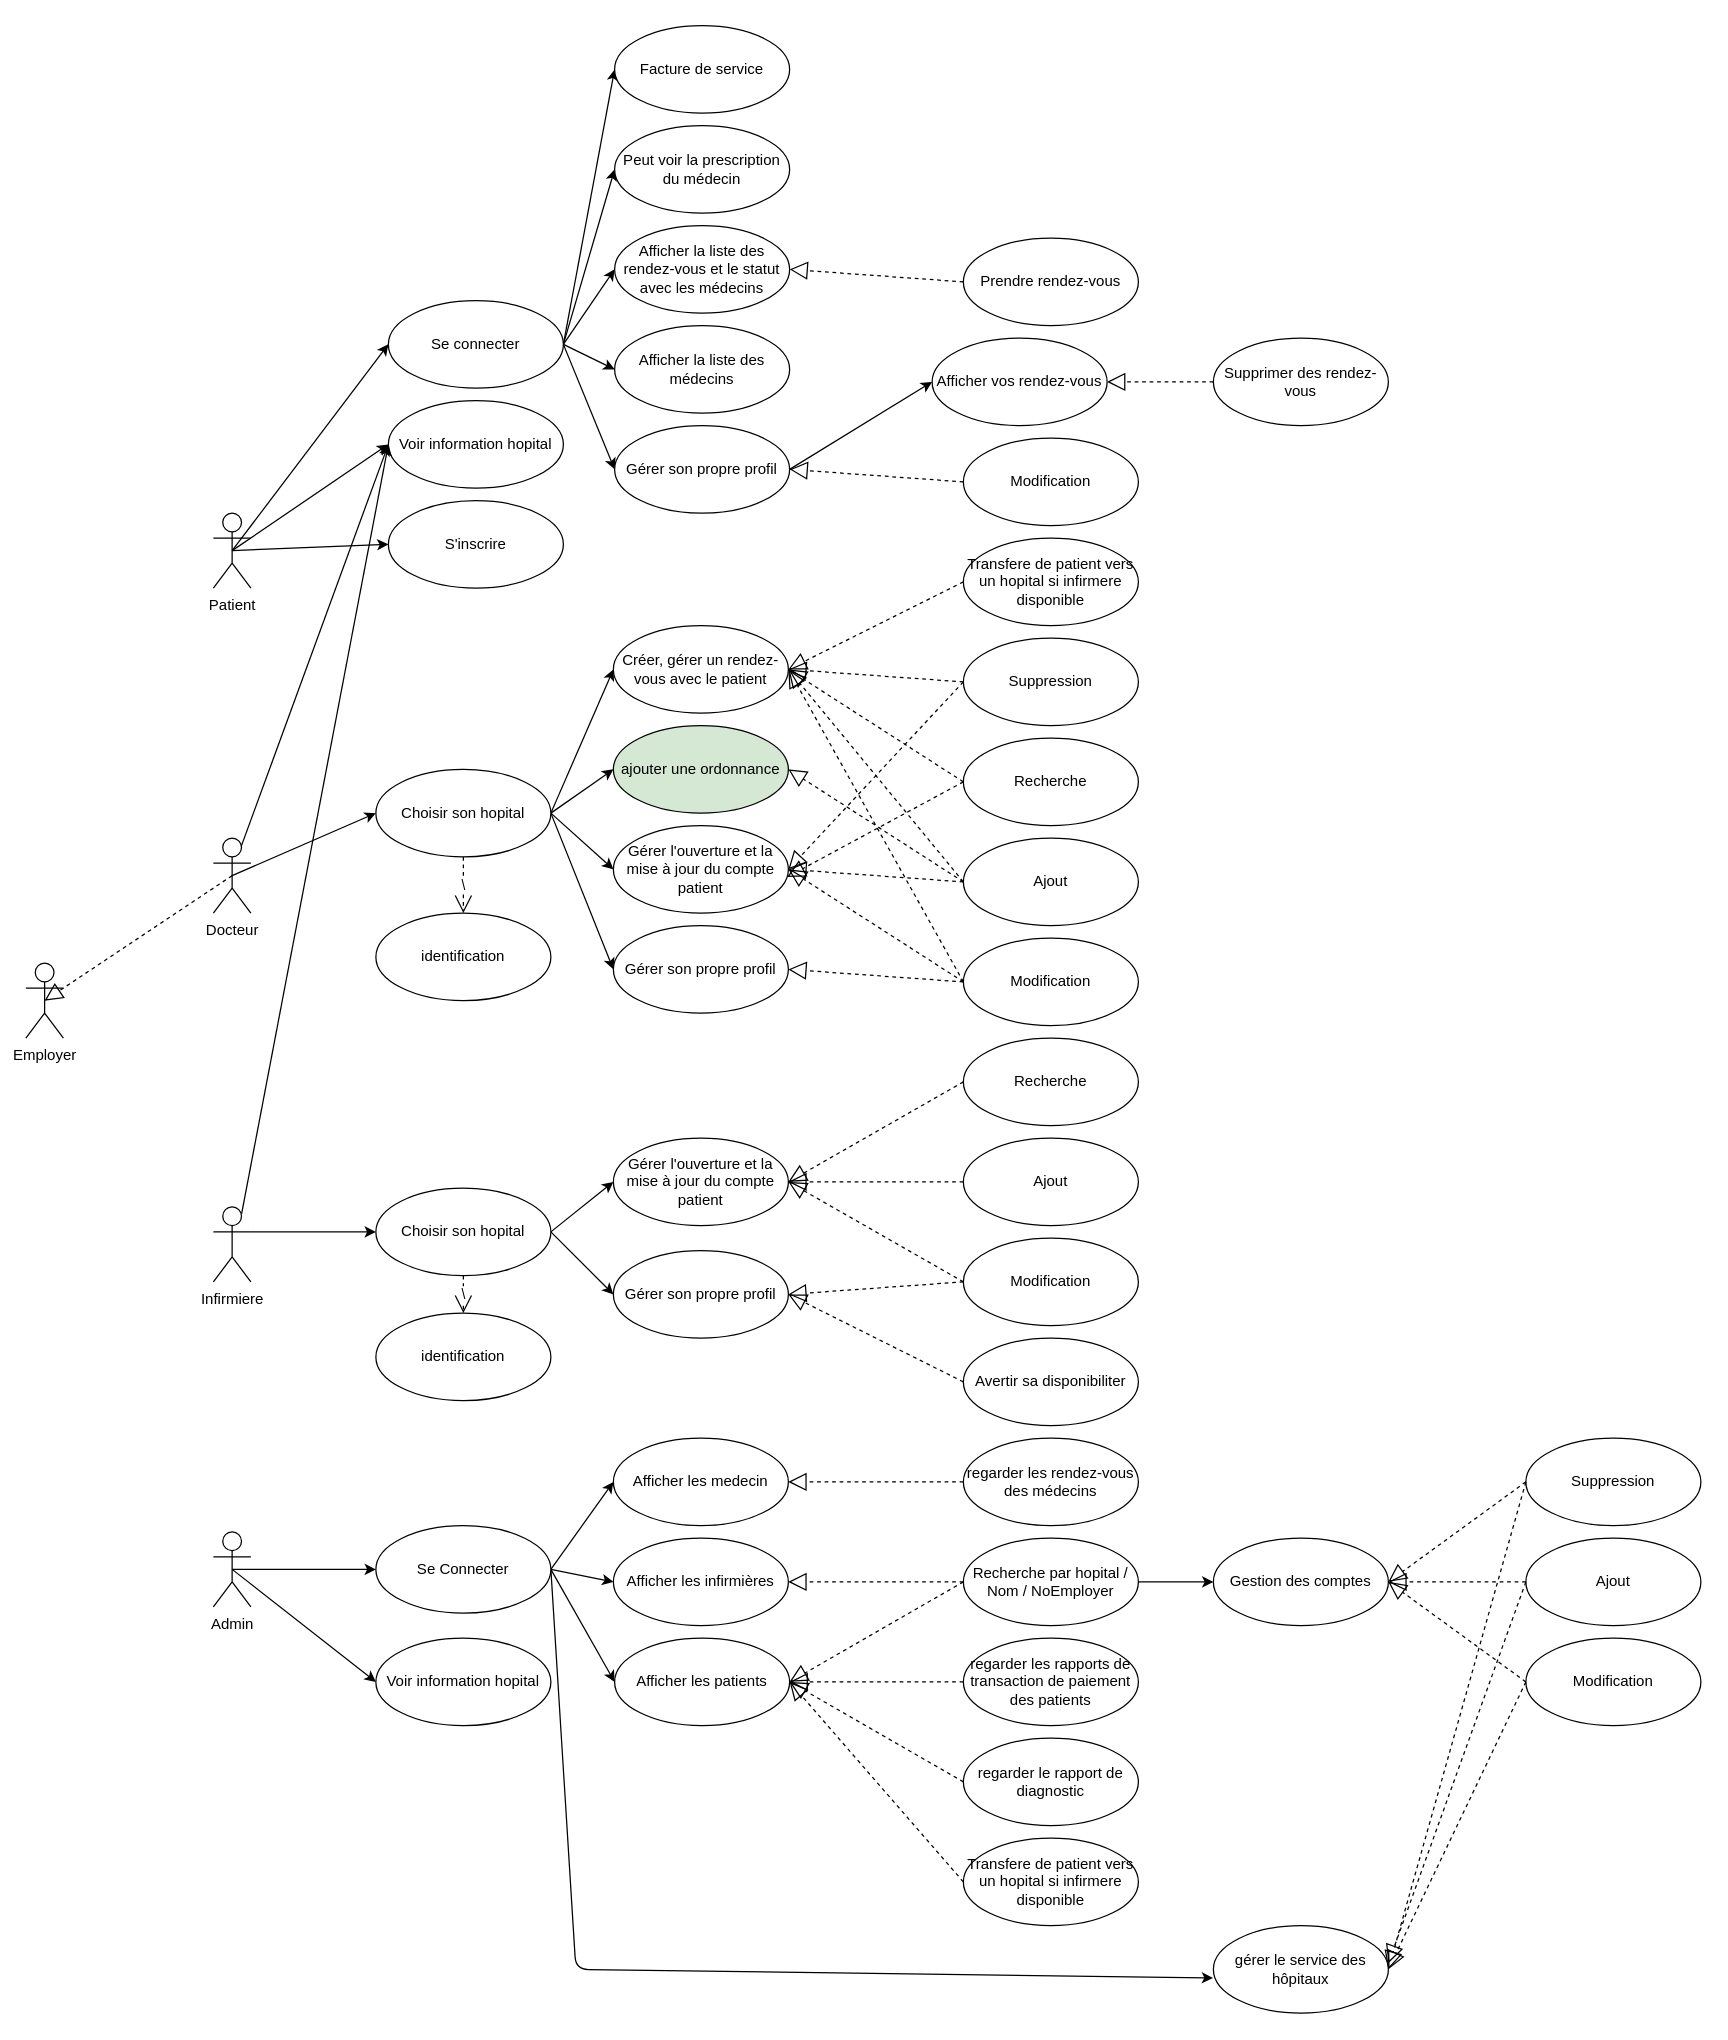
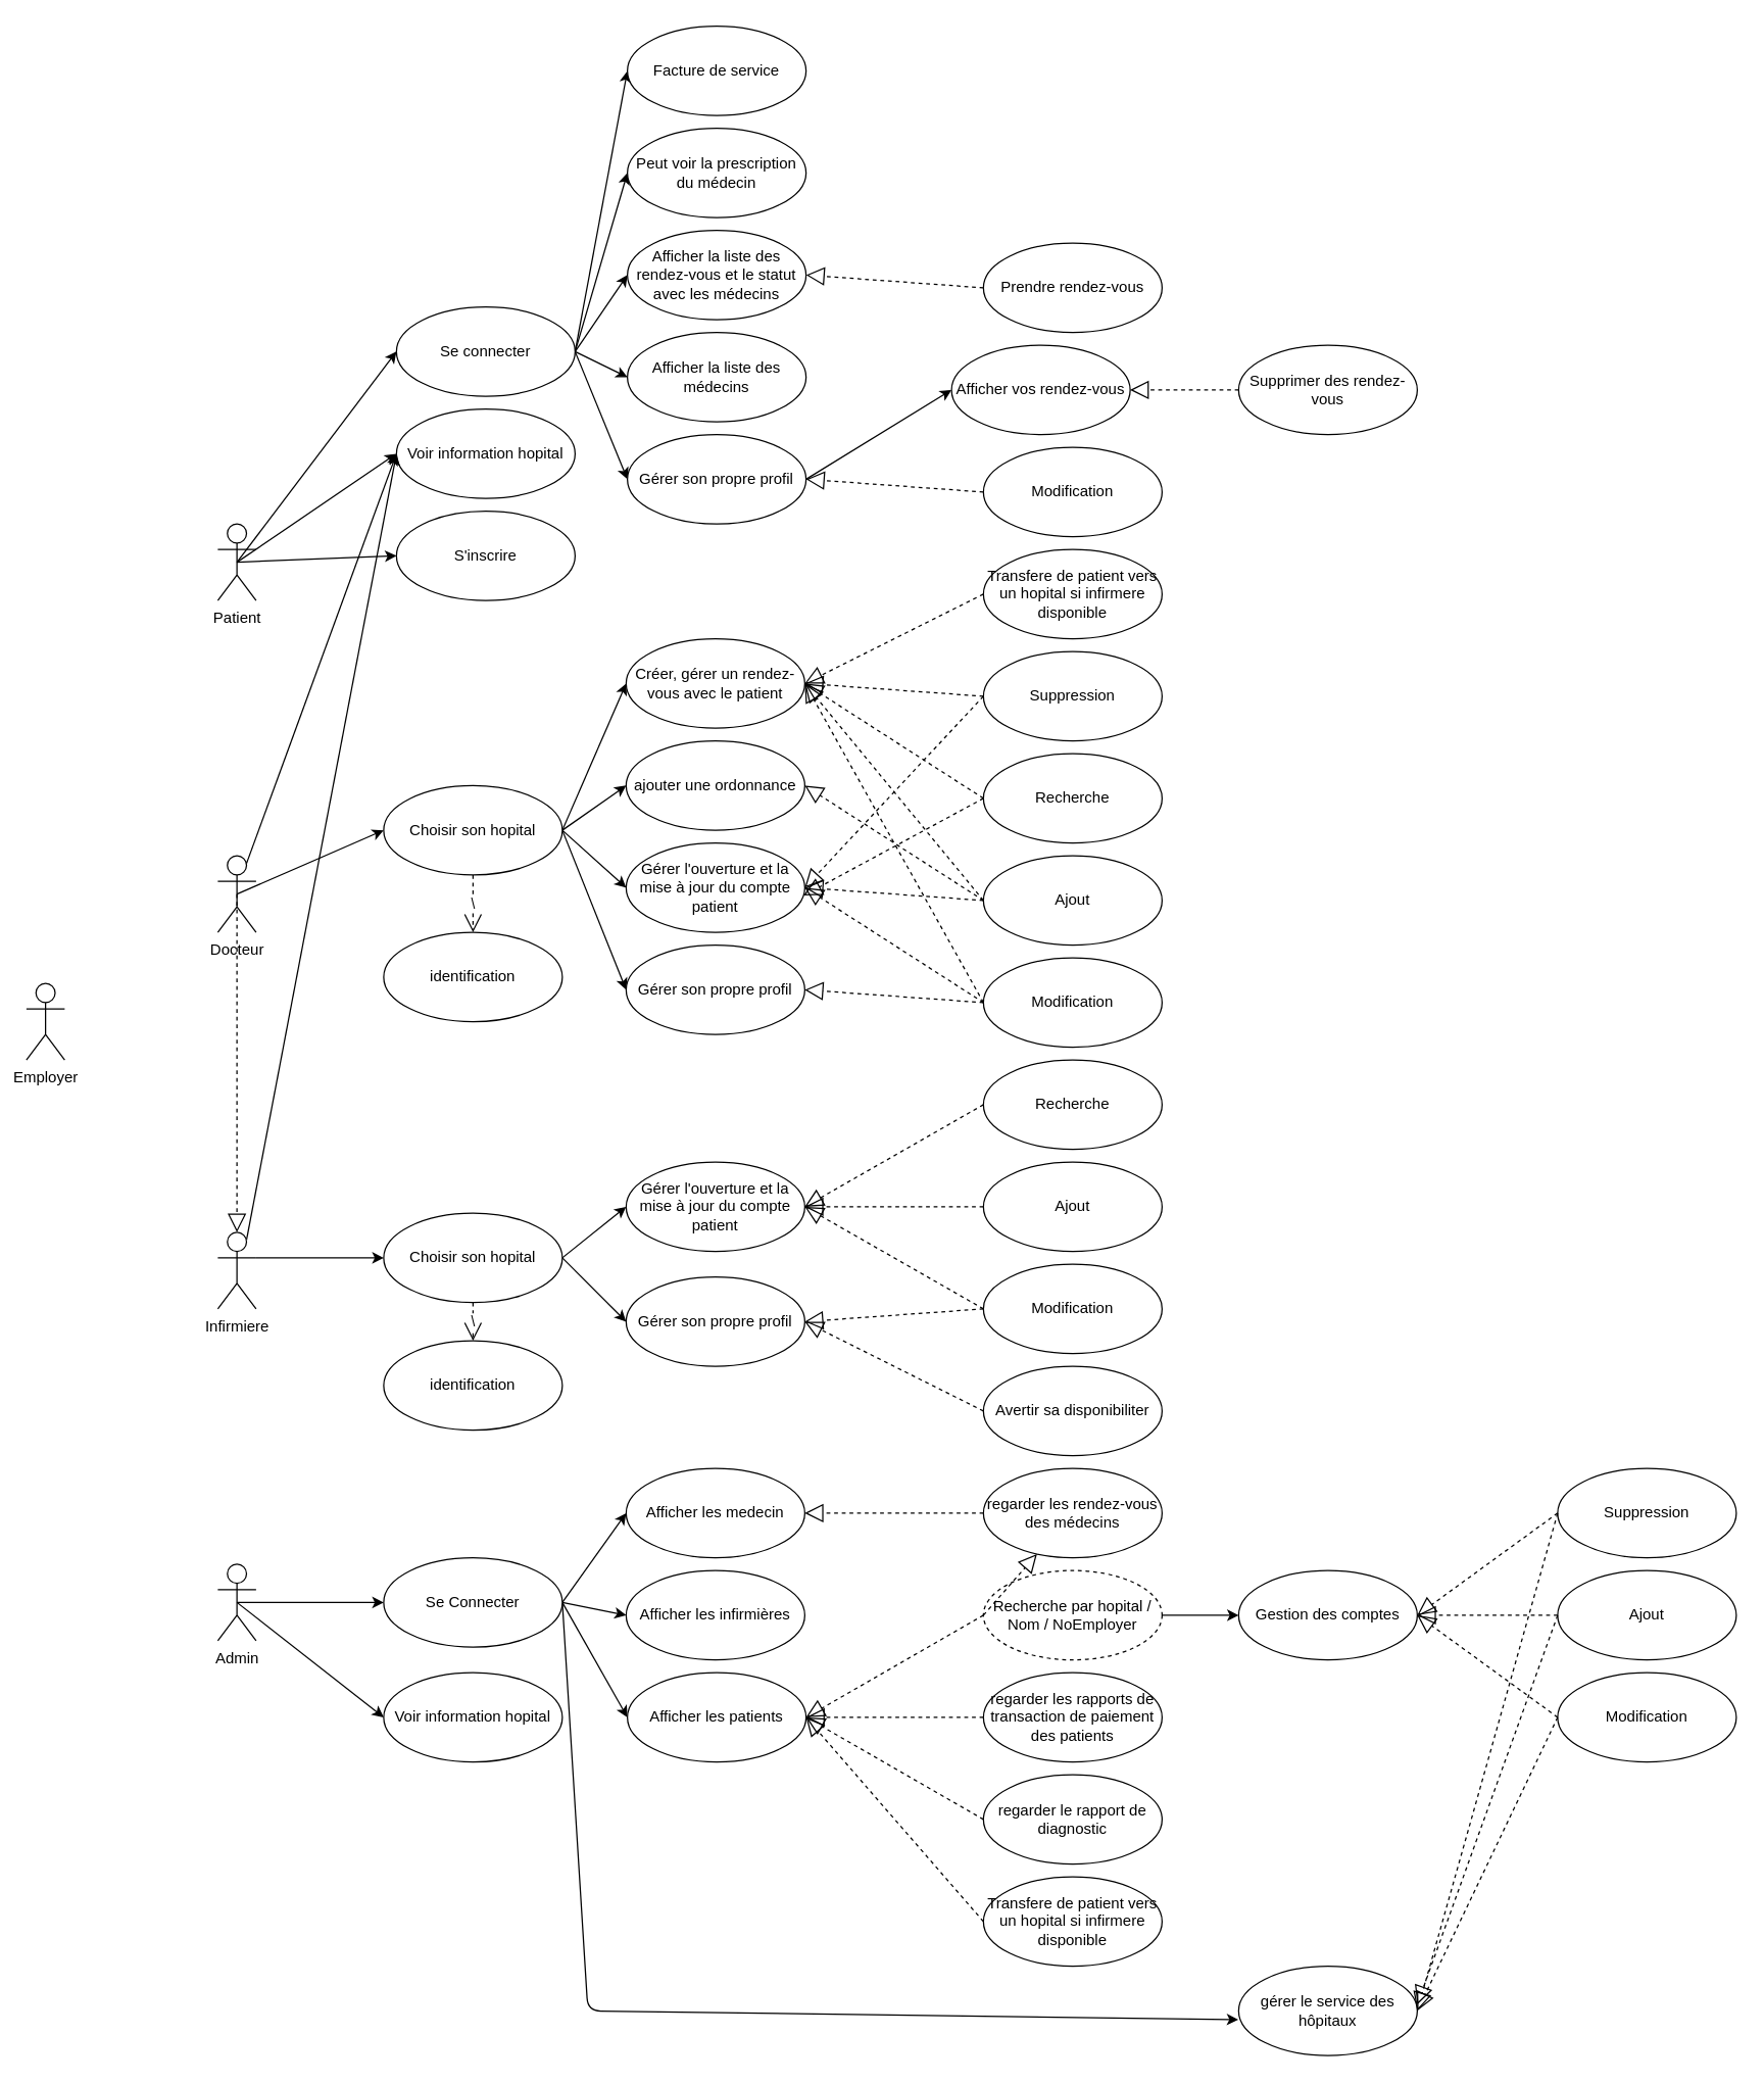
- <mxCell id="31" value="ajouter une ordonnance" style="ellipse;whiteSpace=wrap;html=1;fillColor=#d5e8d4;" parent="1" vertex="1"><mxGeometry x="490" y="580" width="140" height="70" as="geometry" /></mxCell>
+ <mxCell id="31" value="ajouter une ordonnance" style="ellipse;whiteSpace=wrap;html=1;" parent="1" vertex="1"><mxGeometry x="490" y="580" width="140" height="70" as="geometry" /></mxCell>
- <mxCell id="114" value="" style="endArrow=block;dashed=1;endFill=0;endSize=12;html=1;exitX=0.5;exitY=0.5;exitDx=0;exitDy=0;exitPerimeter=0;entryX=0.5;entryY=0.5;entryDx=0;entryDy=0;entryPerimeter=0;" edge="1" parent="1" source="16" target="113"><mxGeometry width="160" relative="1" as="geometry"><mxPoint x="195" y="975" as="sourcePoint" /><mxPoint x="45" y="810" as="targetPoint" /></mxGeometry></mxCell>
+ <mxCell id="114" value="" style="endArrow=block;dashed=1;endFill=0;endSize=12;html=1;exitX=0.5;exitY=0.5;exitDx=0;exitDy=0;exitPerimeter=0;" edge="1" parent="1" source="16" target="27"><mxGeometry width="160" relative="1" as="geometry"><mxPoint x="195" y="975" as="sourcePoint" /><mxPoint x="45" y="810" as="targetPoint" /></mxGeometry></mxCell>
- <mxCell id="88" value="" style="endArrow=block;dashed=1;endFill=0;endSize=12;html=1;exitX=0;exitY=0.5;exitDx=0;exitDy=0;entryX=1;entryY=0.5;entryDx=0;entryDy=0;" parent="1" source="87" target="84" edge="1"><mxGeometry width="160" relative="1" as="geometry"><mxPoint x="790" y="1085" as="sourcePoint" /><mxPoint x="650" y="1055" as="targetPoint" /></mxGeometry></mxCell>
+ <mxCell id="88" value="" style="endArrow=block;dashed=1;endFill=0;endSize=12;html=1;exitX=0;exitY=0.5;exitDx=0;exitDy=0;" parent="1" source="87" target="90" edge="1"><mxGeometry width="160" relative="1" as="geometry"><mxPoint x="790" y="1085" as="sourcePoint" /><mxPoint x="650" y="1055" as="targetPoint" /></mxGeometry></mxCell>
- <mxCell id="87" value="Recherche par hopital / Nom / NoEmployer" style="ellipse;whiteSpace=wrap;html=1;" parent="1" vertex="1"><mxGeometry x="770" y="1230" width="140" height="70" as="geometry" /></mxCell>
+ <mxCell id="87" value="Recherche par hopital / Nom / NoEmployer" style="ellipse;whiteSpace=wrap;html=1;dashed=1;" parent="1" vertex="1"><mxGeometry x="770" y="1230" width="140" height="70" as="geometry" /></mxCell>
